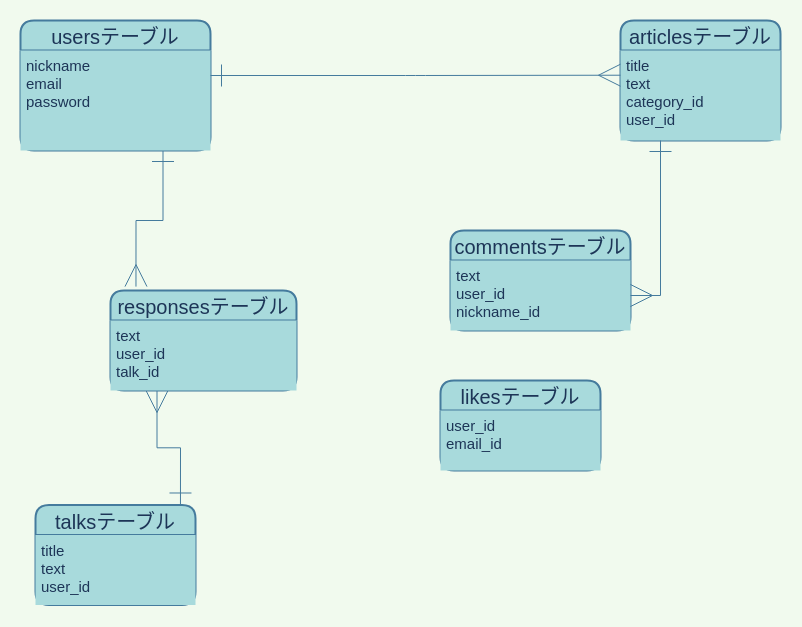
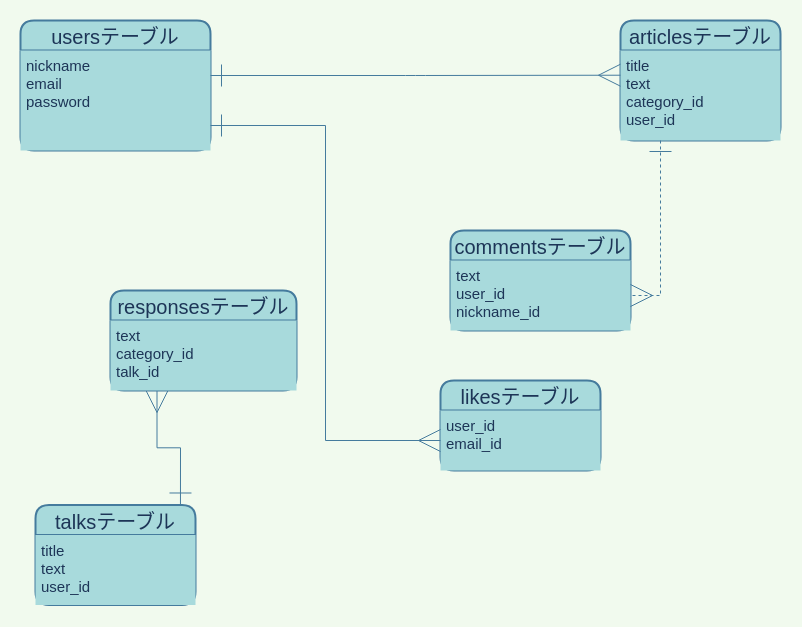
- <mxCell id="2" style="edgeStyle=orthogonalEdgeStyle;rounded=0;orthogonalLoop=1;jettySize=auto;html=1;exitX=0.75;exitY=1;exitDx=0;exitDy=0;entryX=0.137;entryY=-0.039;entryDx=0;entryDy=0;entryPerimeter=0;startArrow=ERone;startFill=0;startSize=20;endArrow=ERmany;endFill=0;endSize=20;targetPerimeterSpacing=-1;strokeWidth=1;fontSize=15;strokeColor=#457B9D;fontColor=#1D3557;labelBackgroundColor=#F1FAEE;" parent="1" source="3" target="15" edge="1"><mxGeometry relative="1" as="geometry" /></mxCell>
- <mxCell id="11" style="edgeStyle=orthogonalEdgeStyle;rounded=0;orthogonalLoop=1;jettySize=auto;html=1;exitX=0.25;exitY=1;exitDx=0;exitDy=0;entryX=1;entryY=0.5;entryDx=0;entryDy=0;fontSize=15;endArrow=ERmany;endFill=0;endSize=20;startArrow=ERone;startFill=0;startSize=20;strokeColor=#457B9D;fontColor=#1D3557;labelBackgroundColor=#F1FAEE;" parent="1" source="6" target="8" edge="1"><mxGeometry relative="1" as="geometry" /></mxCell>
+ <mxCell id="11" style="edgeStyle=orthogonalEdgeStyle;rounded=0;orthogonalLoop=1;jettySize=auto;html=1;exitX=0.25;exitY=1;exitDx=0;exitDy=0;entryX=1;entryY=0.5;entryDx=0;entryDy=0;fontSize=15;endArrow=ERmany;endFill=0;endSize=20;startArrow=ERone;startFill=0;startSize=20;strokeColor=#457B9D;fontColor=#1D3557;labelBackgroundColor=#F1FAEE;dashed=1;" parent="1" source="6" target="8" edge="1"><mxGeometry relative="1" as="geometry" /></mxCell>
+ <mxCell id="17" style="edgeStyle=orthogonalEdgeStyle;rounded=0;orthogonalLoop=1;jettySize=auto;html=1;exitX=1;exitY=0.75;exitDx=0;exitDy=0;entryX=0;entryY=0.5;entryDx=0;entryDy=0;fontSize=15;endArrow=ERmany;endFill=0;startArrow=ERone;startFill=0;endSize=20;startSize=20;strokeColor=#457B9D;fontColor=#1D3557;labelBackgroundColor=#F1FAEE;" parent="1" source="4" target="10" edge="1"><mxGeometry relative="1" as="geometry" /></mxCell>
- <mxCell id="16" value="text&#10;user_id&#10;talk_id" style="align=left;strokeColor=none;spacingLeft=4;fontSize=15;verticalAlign=top;resizable=0;rotatable=0;part=1;fillColor=#A8DADC;fontColor=#1D3557;" parent="15" vertex="1"><mxGeometry y="30" width="186" height="70" as="geometry" /></mxCell>
+ <mxCell id="16" value="text&#10;category_id&#10;talk_id" style="align=left;strokeColor=none;spacingLeft=4;fontSize=15;verticalAlign=top;resizable=0;rotatable=0;part=1;fillColor=#A8DADC;fontColor=#1D3557;" parent="15" vertex="1"><mxGeometry y="30" width="186" height="70" as="geometry" /></mxCell>
